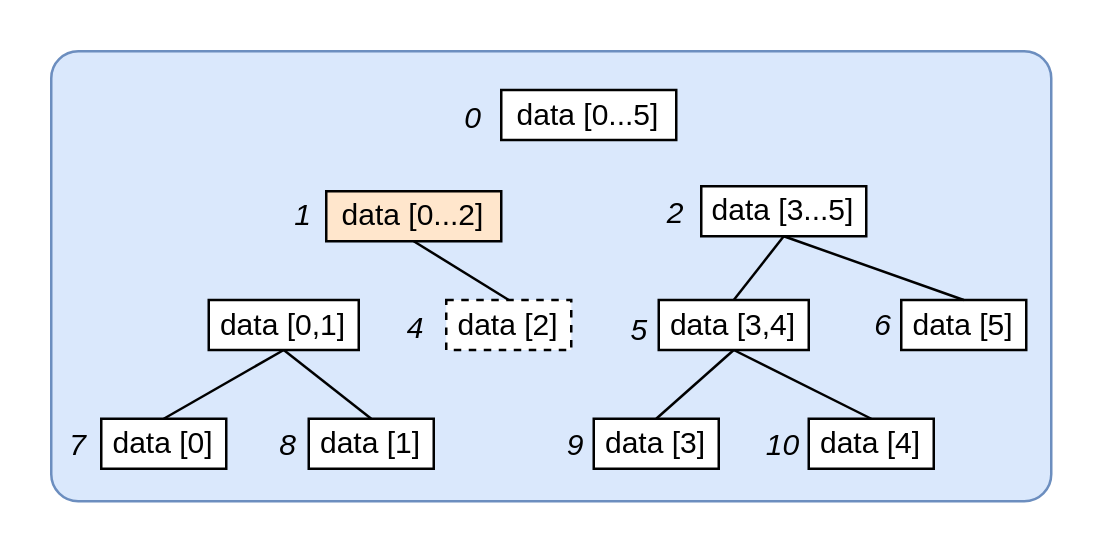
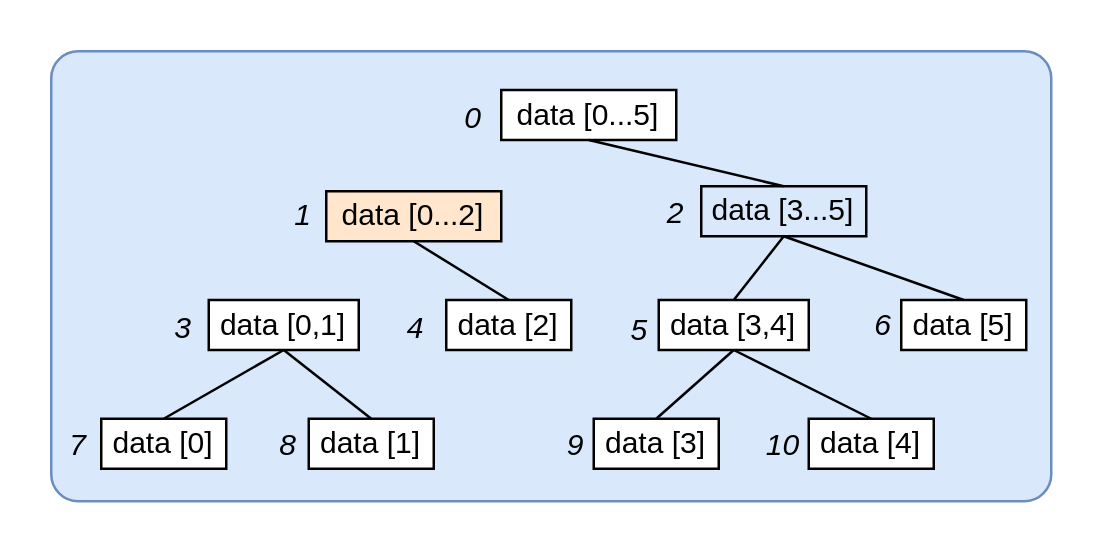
+ <mxCell id="25" value="" style="endArrow=none;html=1;rounded=0;exitX=0.5;exitY=0;exitDx=0;exitDy=0;entryX=0.5;entryY=1;entryDx=0;entryDy=0;" edge="1" parent="1" source="8" target="3"><mxGeometry width="50" height="50" relative="1" as="geometry"><mxPoint x="175" y="92" as="sourcePoint" /><mxPoint x="245" y="60" as="targetPoint" /></mxGeometry></mxCell>
- <mxCell id="8" value="data [3...5]" style="rounded=0;whiteSpace=wrap;html=1;" vertex="1" parent="1"><mxGeometry x="280" y="74" width="66" height="20" as="geometry" /></mxCell>
+ <mxCell id="8" value="data [3...5]" style="rounded=0;whiteSpace=wrap;html=1;fillColor=#dae8fc;" vertex="1" parent="1"><mxGeometry x="280" y="74" width="66" height="20" as="geometry" /></mxCell>
- <mxCell id="7" value="data [2]" style="rounded=0;whiteSpace=wrap;html=1;dashed=1;" vertex="1" parent="1"><mxGeometry x="178" y="119.5" width="50" height="20" as="geometry" /></mxCell>
+ <mxCell id="7" value="data [2]" style="rounded=0;whiteSpace=wrap;html=1;" vertex="1" parent="1"><mxGeometry x="178" y="119.5" width="50" height="20" as="geometry" /></mxCell>
+ <mxCell id="17" value="&lt;i&gt;3&lt;/i&gt;" style="text;html=1;strokeColor=none;fillColor=none;align=center;verticalAlign=middle;whiteSpace=wrap;rounded=0;" vertex="1" parent="1"><mxGeometry x="63" y="123" width="20" height="15" as="geometry" /></mxCell>
